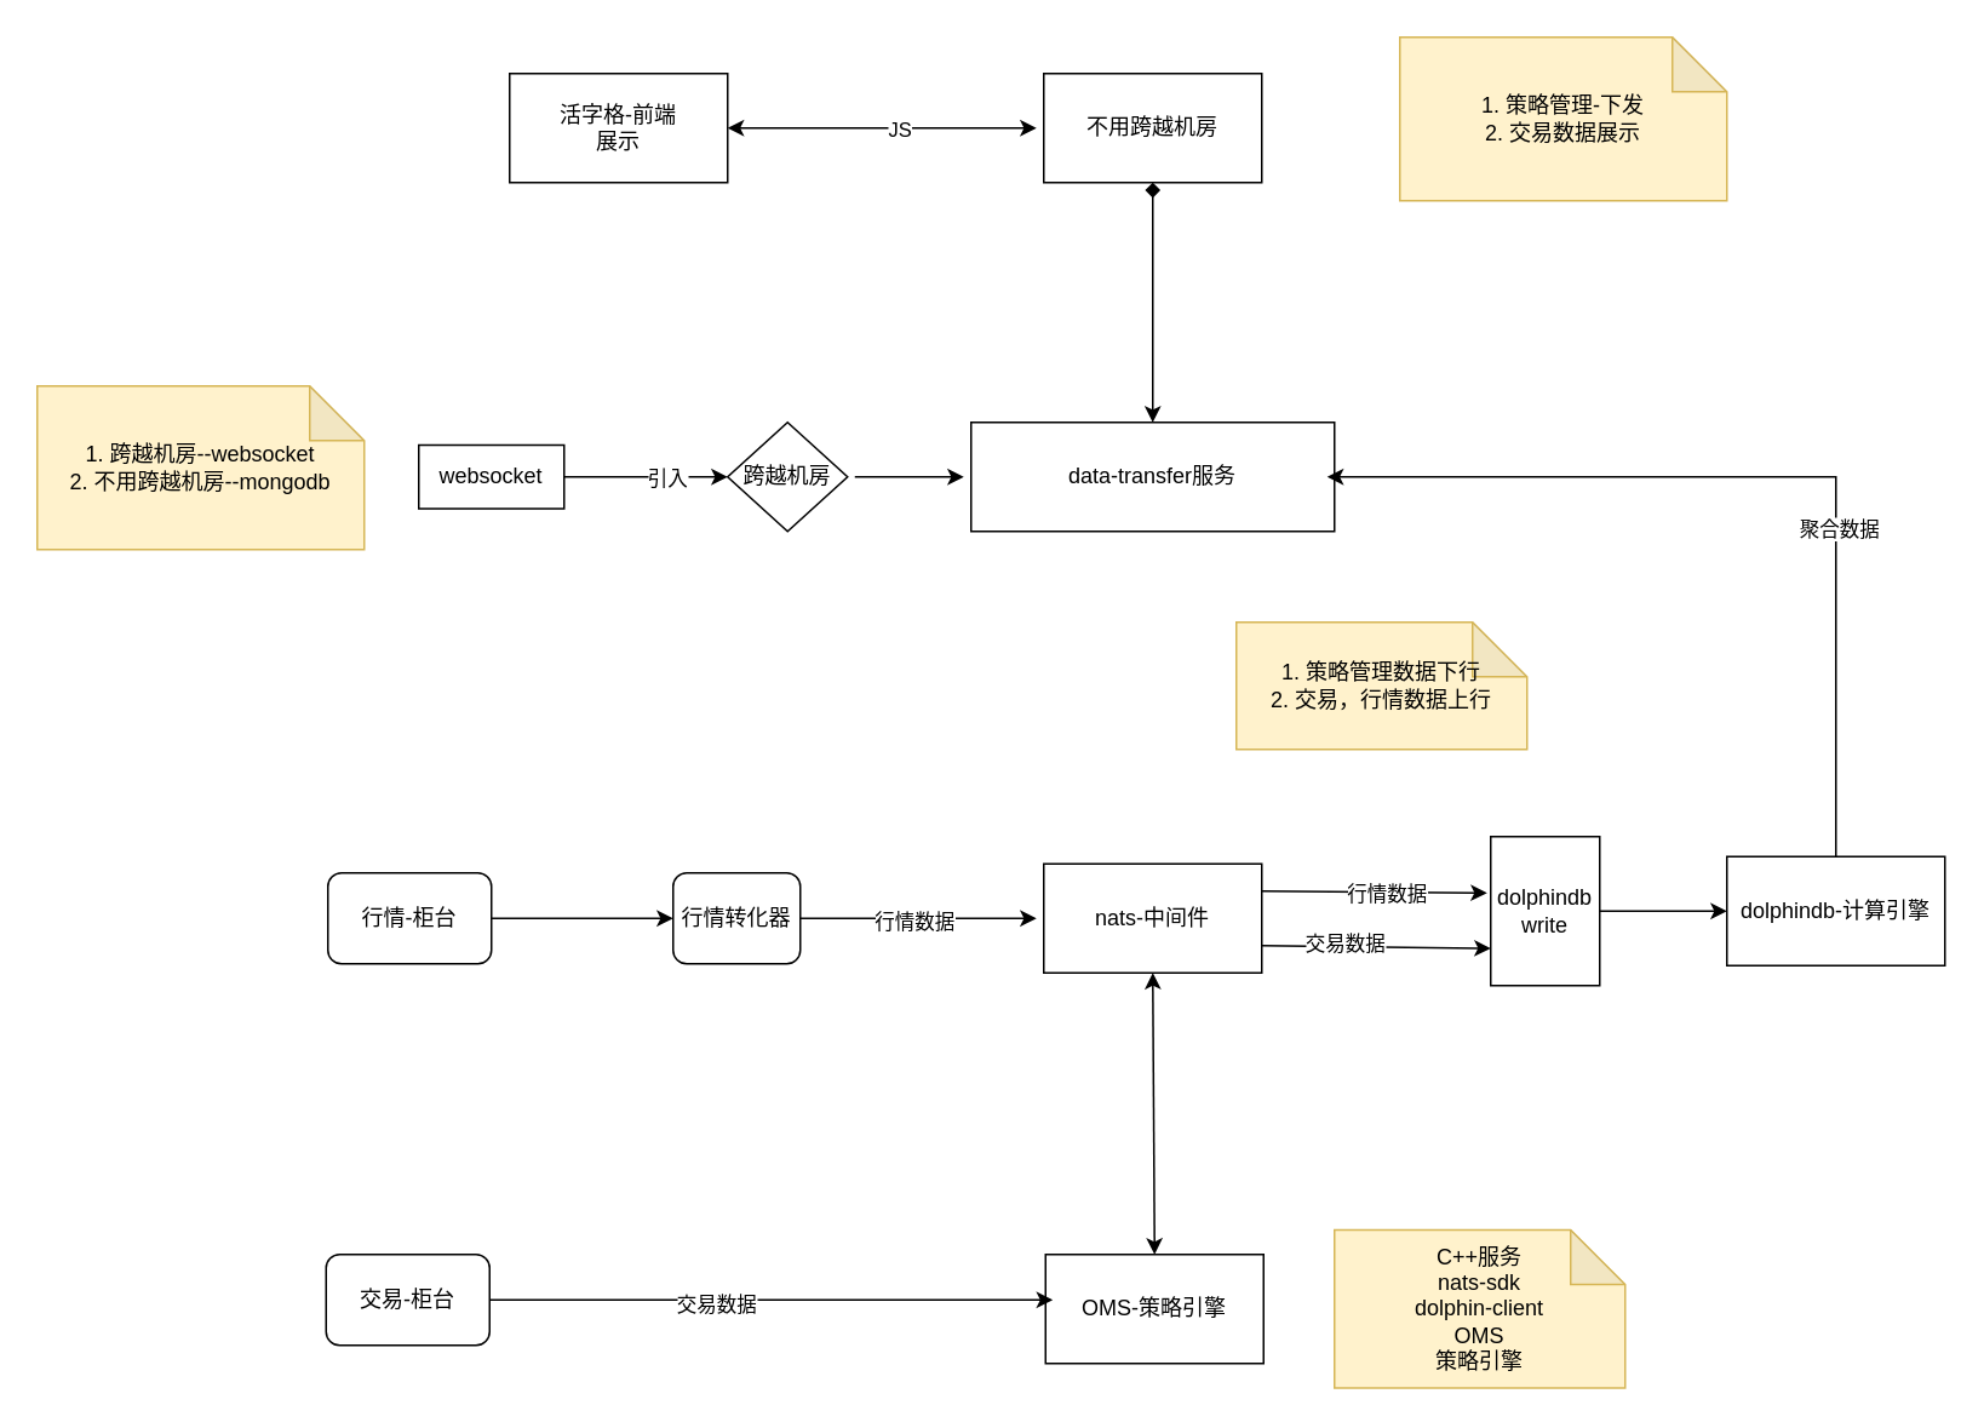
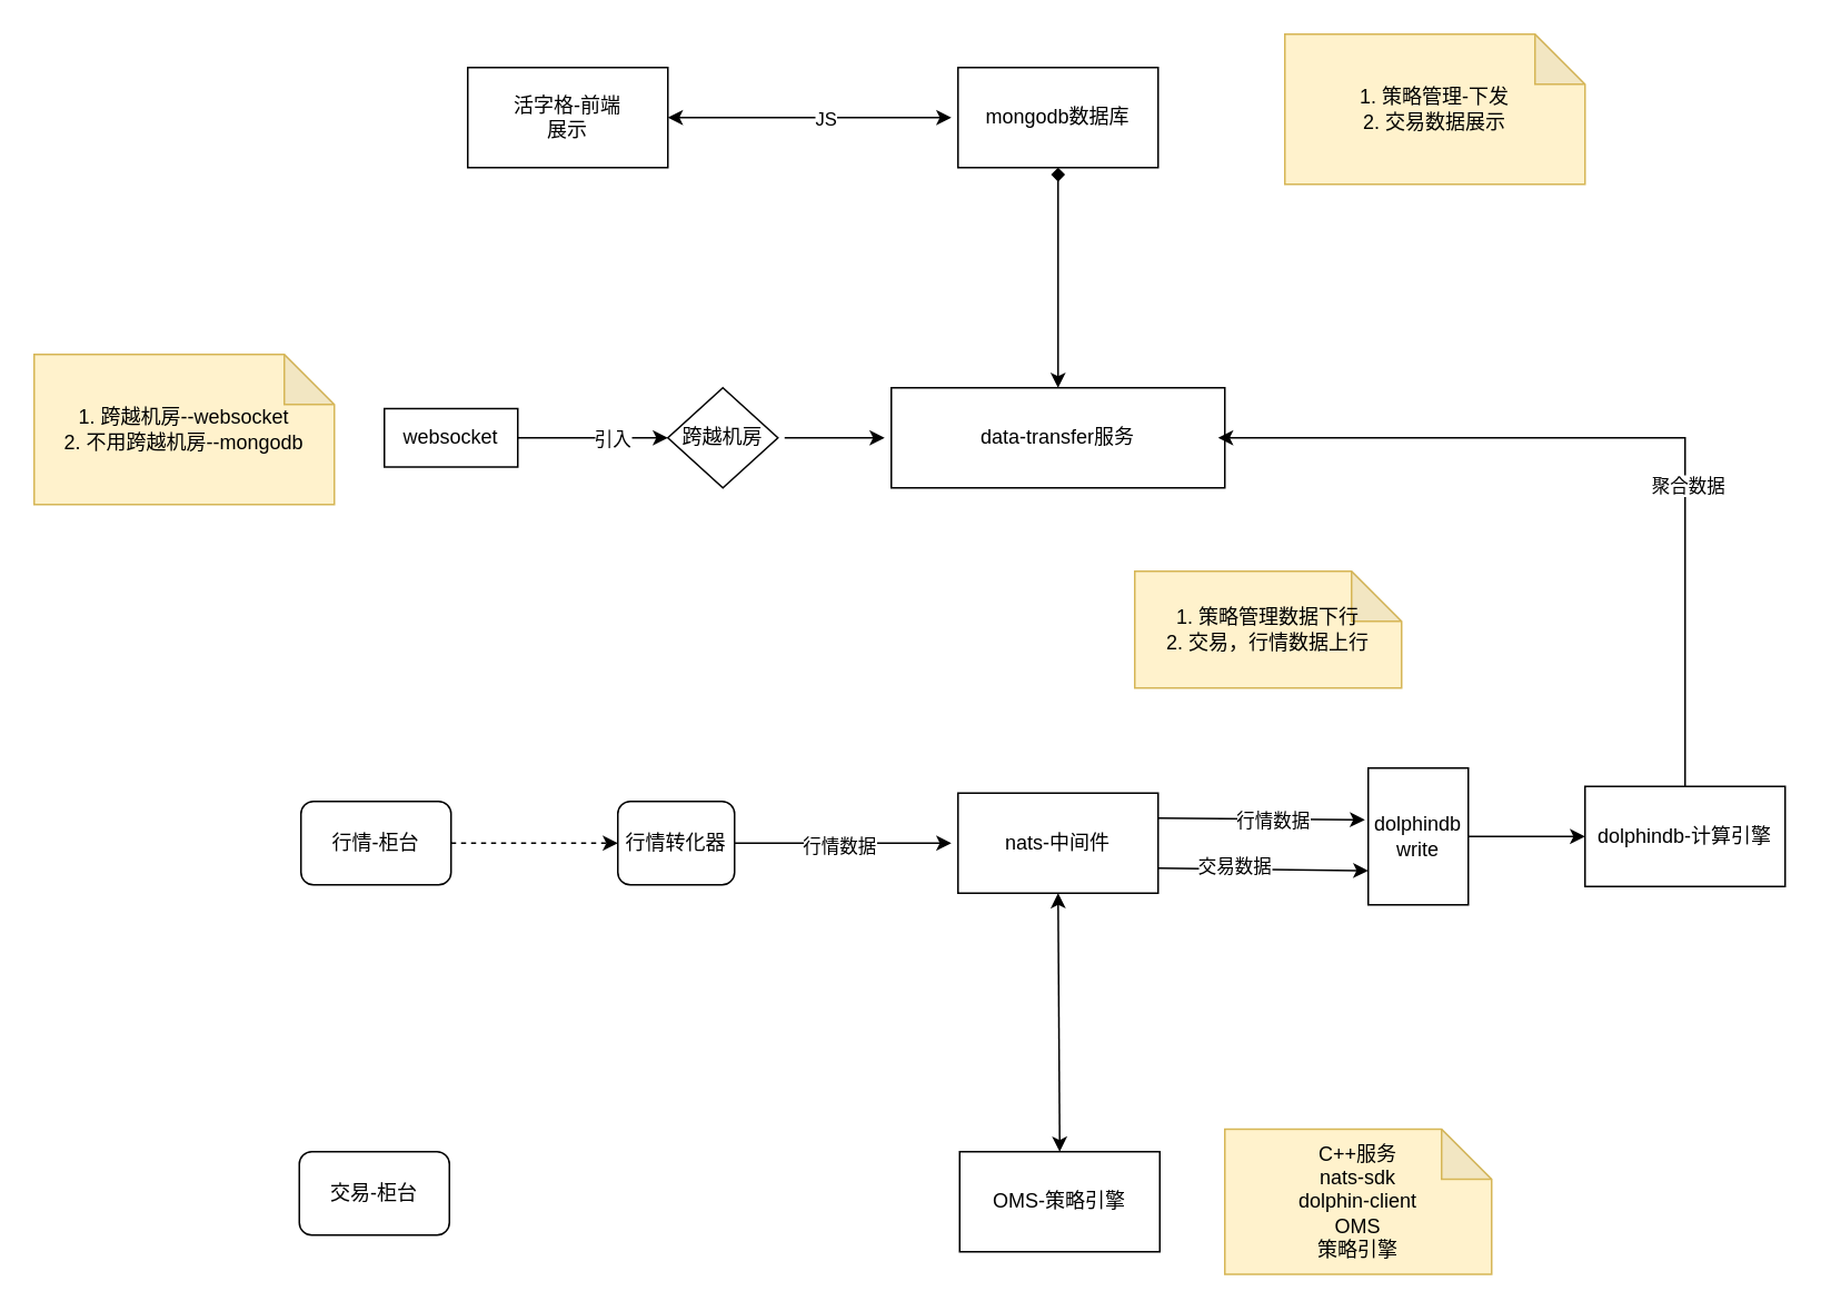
- <mxCell id="3" value="不用跨越机房" style="rounded=0;whiteSpace=wrap;html=1;" parent="1" vertex="1"><mxGeometry x="574" y="40" width="120" height="60" as="geometry" /></mxCell>
+ <mxCell id="3" value="mongodb数据库" style="rounded=0;whiteSpace=wrap;html=1;" parent="1" vertex="1"><mxGeometry x="574" y="40" width="120" height="60" as="geometry" /></mxCell>
- <mxCell id="19" value="" style="endArrow=classic;html=1;rounded=0;exitX=1;exitY=0.5;exitDx=0;exitDy=0;entryX=0;entryY=0.5;entryDx=0;entryDy=0;" edge="1" parent="1" source="16" target="22"><mxGeometry width="50" height="50" relative="1" as="geometry"><mxPoint x="520" y="665" as="sourcePoint" /><mxPoint x="410" y="505" as="targetPoint" /></mxGeometry></mxCell>
+ <mxCell id="19" value="" style="endArrow=classic;html=1;rounded=0;exitX=1;exitY=0.5;exitDx=0;exitDy=0;entryX=0;entryY=0.5;entryDx=0;entryDy=0;dashed=1;" edge="1" parent="1" source="16" target="22"><mxGeometry width="50" height="50" relative="1" as="geometry"><mxPoint x="520" y="665" as="sourcePoint" /><mxPoint x="410" y="505" as="targetPoint" /></mxGeometry></mxCell>
- <mxCell id="26" value="" style="endArrow=classic;html=1;rounded=0;exitX=1;exitY=0.5;exitDx=0;exitDy=0;entryX=0.033;entryY=0.417;entryDx=0;entryDy=0;entryPerimeter=0;" edge="1" parent="1" source="25" target="10"><mxGeometry width="50" height="50" relative="1" as="geometry"><mxPoint x="529" y="770" as="sourcePoint" /><mxPoint x="569" y="720" as="targetPoint" /></mxGeometry></mxCell>
- <mxCell id="27" value="交易数据" style="edgeLabel;html=1;align=center;verticalAlign=middle;resizable=0;points=[];" vertex="1" connectable="0" parent="26"><mxGeometry x="-0.193" y="-2" relative="1" as="geometry"><mxPoint as="offset" /></mxGeometry></mxCell>
